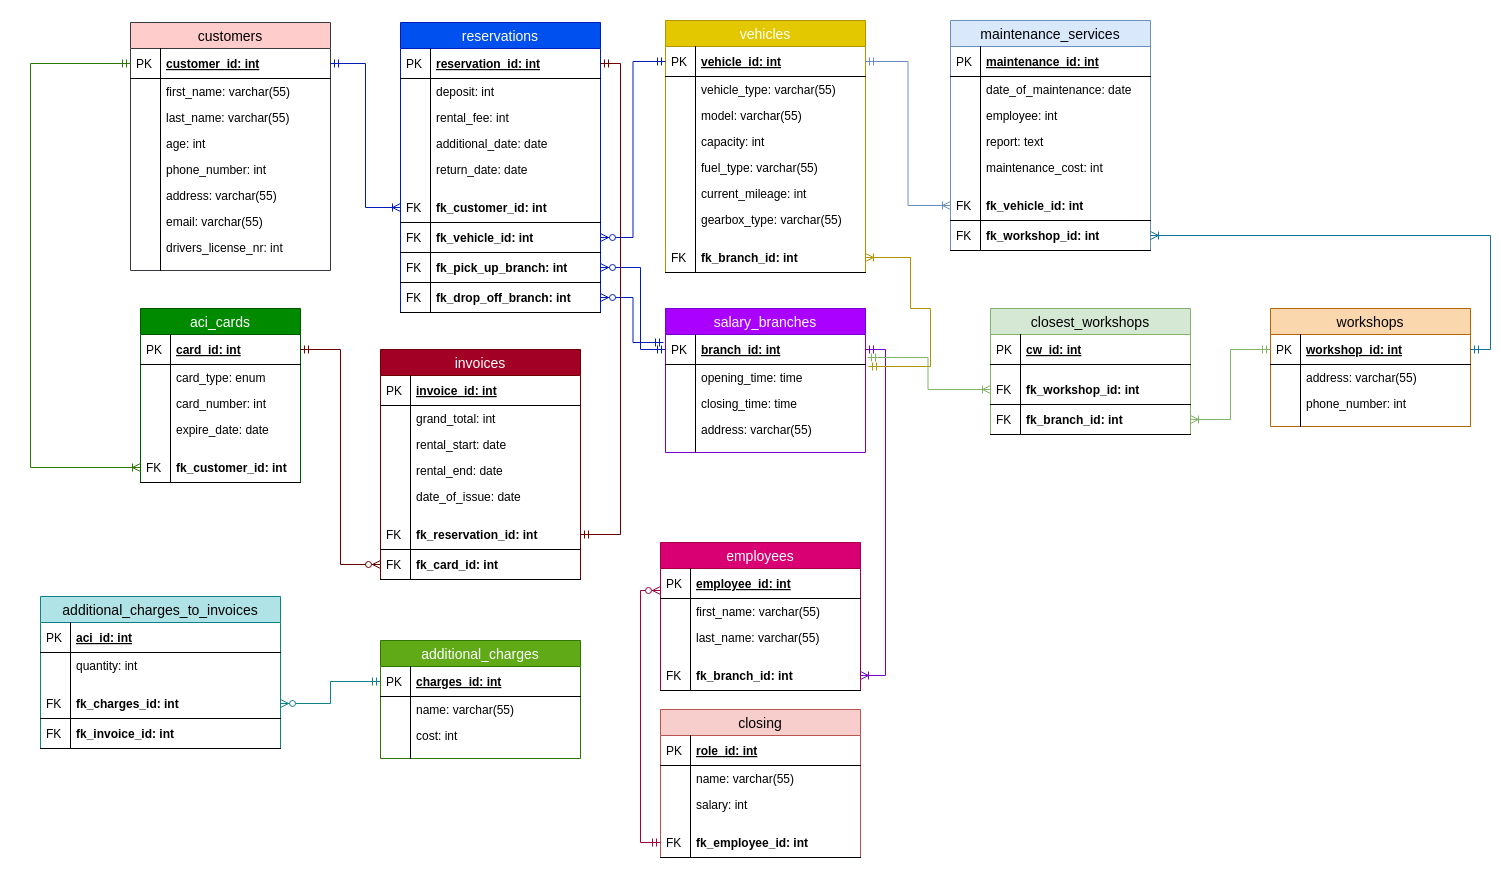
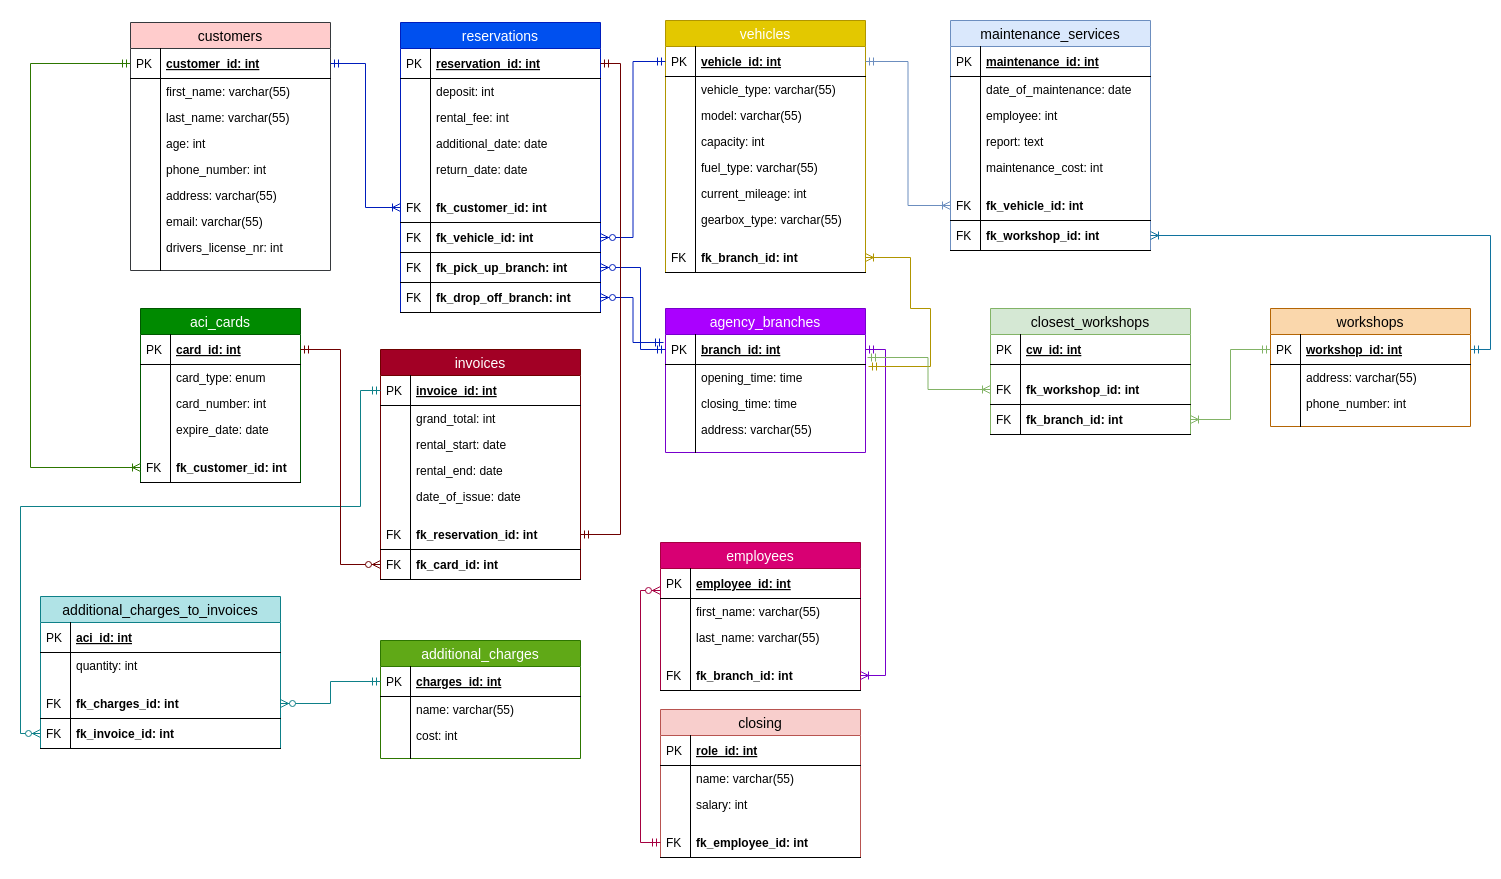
- <mxCell id="96" value="salary_branches" style="swimlane;fontStyle=0;childLayout=stackLayout;horizontal=1;startSize=26;fillColor=#aa00ff;horizontalStack=0;resizeParent=1;resizeParentMax=0;resizeLast=0;collapsible=1;marginBottom=0;swimlaneFillColor=#ffffff;align=center;fontSize=14;strokeColor=#7700CC;fontColor=#ffffff;" parent="1" vertex="1"><mxGeometry x="665" y="308" width="200" height="144" as="geometry" /></mxCell>
+ <mxCell id="96" value="agency_branches" style="swimlane;fontStyle=0;childLayout=stackLayout;horizontal=1;startSize=26;fillColor=#aa00ff;horizontalStack=0;resizeParent=1;resizeParentMax=0;resizeLast=0;collapsible=1;marginBottom=0;swimlaneFillColor=#ffffff;align=center;fontSize=14;strokeColor=#7700CC;fontColor=#ffffff;" parent="1" vertex="1"><mxGeometry x="665" y="308" width="200" height="144" as="geometry" /></mxCell>
+ <mxCell id="152" style="edgeStyle=orthogonalEdgeStyle;rounded=0;orthogonalLoop=1;jettySize=auto;html=1;exitX=0;exitY=0.5;exitDx=0;exitDy=0;entryX=0;entryY=0.5;entryDx=0;entryDy=0;endArrow=ERmandOne;endFill=0;fillColor=#b0e3e6;strokeColor=#0e8088;startArrow=ERzeroToMany;startFill=1;" parent="1" source="149" target="108" edge="1"><mxGeometry relative="1" as="geometry"><Array as="points"><mxPoint x="20" y="733" /><mxPoint x="20" y="506" /><mxPoint x="360" y="506" /><mxPoint x="360" y="390" /></Array></mxGeometry></mxCell>
